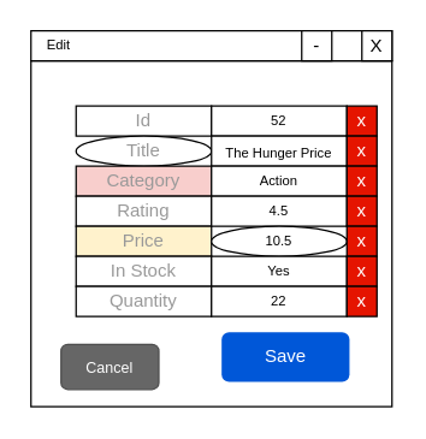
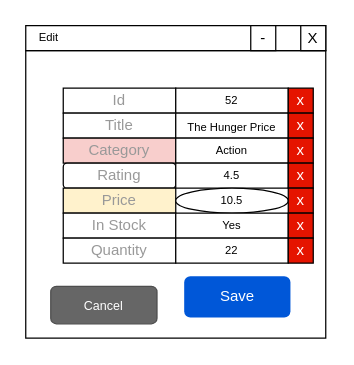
- <mxCell id="12" value="Title" style="ellipse;whiteSpace=wrap;html=1;fontColor=#999999;" vertex="1" parent="10"><mxGeometry y="20" width="90" height="20" as="geometry" /></mxCell>
+ <mxCell id="12" value="Title" style="rounded=0;whiteSpace=wrap;html=1;fontColor=#999999;" vertex="1" parent="10"><mxGeometry y="20" width="90" height="20" as="geometry" /></mxCell>
- <mxCell id="14" value="Rating" style="rounded=0;whiteSpace=wrap;html=1;fontColor=#999999;" vertex="1" parent="10"><mxGeometry y="60" width="90" height="20" as="geometry" /></mxCell>
+ <mxCell id="14" value="Rating" style="whiteSpace=wrap;html=1;fontColor=#999999;rounded=1;" vertex="1" parent="10"><mxGeometry y="60" width="90" height="20" as="geometry" /></mxCell>
- <mxCell id="4" value="Cancel" style="rounded=1;html=1;shadow=0;dashed=0;whiteSpace=wrap;fontSize=10;fillColor=#666666;align=center;strokeColor=#4D4D4D;fontColor=#ffffff;" vertex="1" parent="1"><mxGeometry x="40" y="228.5" width="65" height="30" as="geometry" /></mxCell>
+ <mxCell id="4" value="Cancel" style="rounded=1;html=1;shadow=0;dashed=0;whiteSpace=wrap;fontSize=10;fillColor=#666666;align=center;strokeColor=#4D4D4D;fontColor=#ffffff;" vertex="1" parent="1"><mxGeometry x="40" y="228.5" width="85" height="30" as="geometry" /></mxCell>
